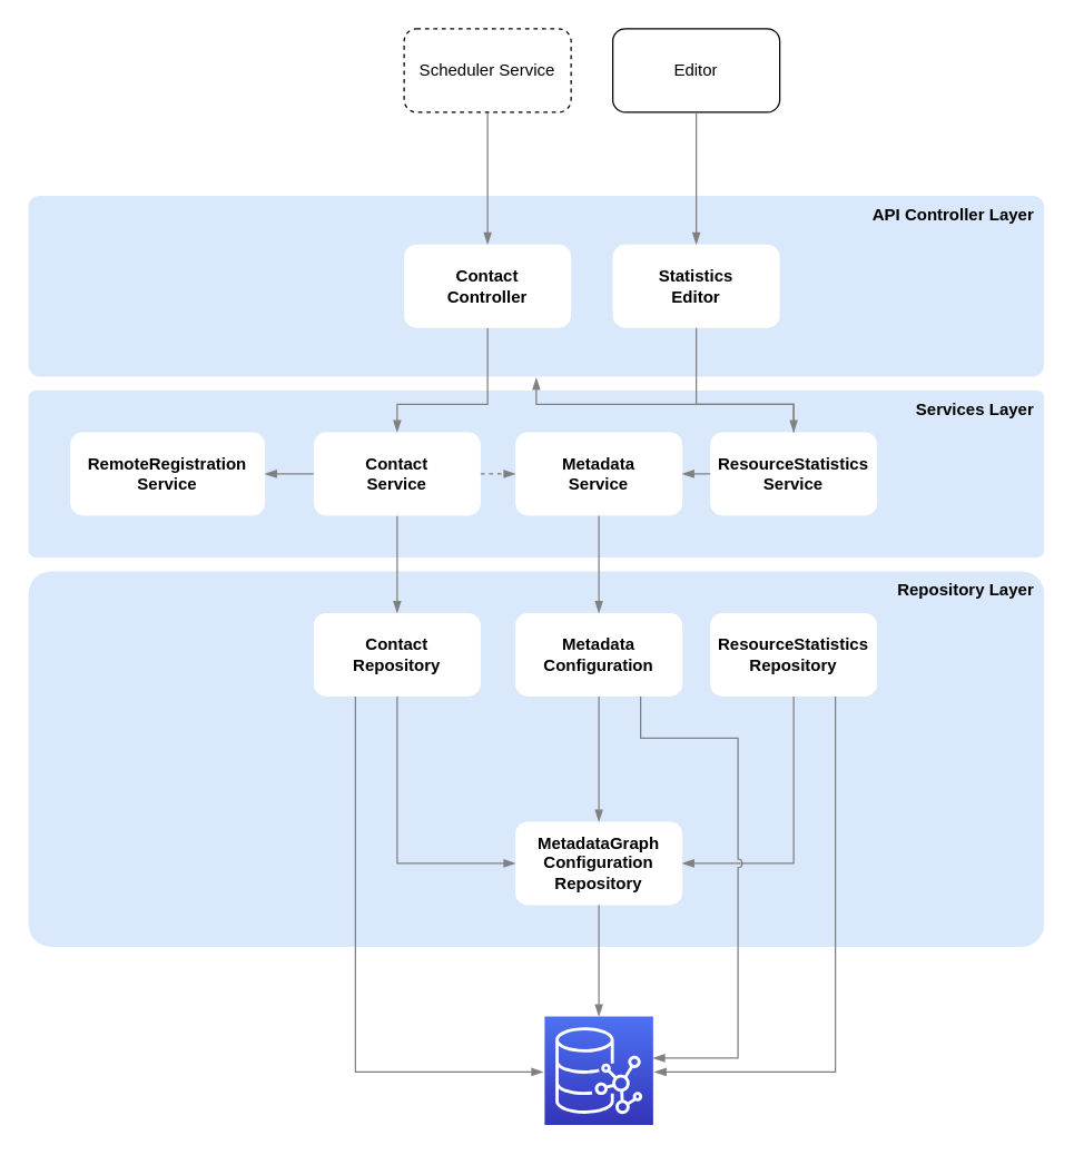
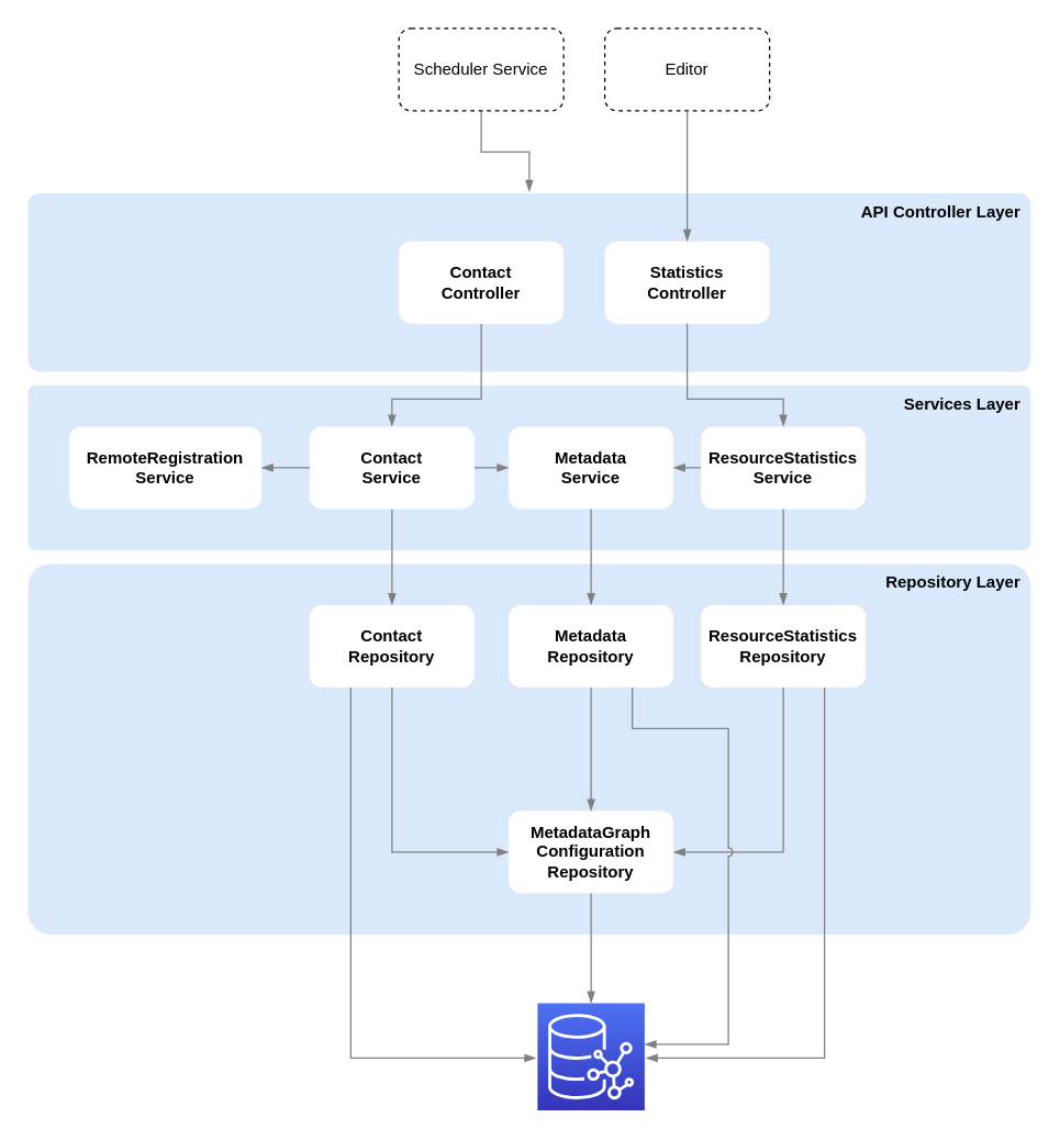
- <mxCell id="14" value="Editor" style="rounded=1;whiteSpace=wrap;html=1;dashed=0;" parent="1" vertex="1"><mxGeometry x="440" y="20" width="120" height="60" as="geometry" /></mxCell>
+ <mxCell id="14" value="Editor" style="rounded=1;whiteSpace=wrap;html=1;dashed=1;" parent="1" vertex="1"><mxGeometry x="440" y="20" width="120" height="60" as="geometry" /></mxCell>
- <mxCell id="15" value="" style="edgeStyle=orthogonalEdgeStyle;rounded=0;orthogonalLoop=1;jettySize=auto;html=1;fontStyle=1;strokeColor=#808080;endArrow=blockThin;endFill=1;jumpStyle=arc;exitX=0.5;exitY=1;exitDx=0;exitDy=0;entryX=0.5;entryY=0;entryDx=0;entryDy=0;" parent="1" source="17" target="19" edge="1"><mxGeometry relative="1" as="geometry"><mxPoint x="310" y="80" as="sourcePoint" /><mxPoint x="310" y="175" as="targetPoint" /></mxGeometry></mxCell>
+ <mxCell id="15" value="" style="edgeStyle=orthogonalEdgeStyle;rounded=0;orthogonalLoop=1;jettySize=auto;html=1;fontStyle=1;strokeColor=#808080;endArrow=blockThin;endFill=1;jumpStyle=arc;exitX=0.5;exitY=1;exitDx=0;exitDy=0;" parent="1" source="17" target="2" edge="1"><mxGeometry relative="1" as="geometry"><mxPoint x="310" y="80" as="sourcePoint" /><mxPoint x="310" y="175" as="targetPoint" /></mxGeometry></mxCell>
- <mxCell id="5" value="Statistics&lt;br&gt;Editor" style="rounded=1;whiteSpace=wrap;html=1;strokeColor=none;fontStyle=1" parent="1" vertex="1"><mxGeometry x="440" y="175" width="120" height="60" as="geometry" /></mxCell>
+ <mxCell id="5" value="Statistics&lt;br&gt;Controller" style="rounded=1;whiteSpace=wrap;html=1;strokeColor=none;fontStyle=1" parent="1" vertex="1"><mxGeometry x="440" y="175" width="120" height="60" as="geometry" /></mxCell>
- <mxCell id="13" value="" style="edgeStyle=orthogonalEdgeStyle;rounded=0;orthogonalLoop=1;jettySize=auto;html=1;fontStyle=1;strokeColor=#808080;endArrow=blockThin;endFill=1;" parent="1" source="8" target="2" edge="1"><mxGeometry relative="1" as="geometry"><mxPoint x="590" y="360" as="sourcePoint" /><mxPoint x="590" y="435" as="targetPoint" /></mxGeometry></mxCell>
+ <mxCell id="13" value="" style="edgeStyle=orthogonalEdgeStyle;rounded=0;orthogonalLoop=1;jettySize=auto;html=1;fontStyle=1;strokeColor=#808080;endArrow=blockThin;endFill=1;" parent="1" source="8" target="11" edge="1"><mxGeometry relative="1" as="geometry"><mxPoint x="590" y="360" as="sourcePoint" /><mxPoint x="590" y="435" as="targetPoint" /></mxGeometry></mxCell>
- <mxCell id="25" value="" style="edgeStyle=orthogonalEdgeStyle;rounded=0;orthogonalLoop=1;jettySize=auto;html=1;entryX=0;entryY=0.5;entryDx=0;entryDy=0;exitX=1;exitY=0.5;exitDx=0;exitDy=0;fontStyle=1;strokeColor=#808080;endFill=1;endArrow=blockThin;dashed=1;" edge="1" parent="1" source="21" target="6"><mxGeometry relative="1" as="geometry"><mxPoint x="235" y="350" as="sourcePoint" /><mxPoint x="200" y="350" as="targetPoint" /></mxGeometry></mxCell>
+ <mxCell id="25" value="" style="edgeStyle=orthogonalEdgeStyle;rounded=0;orthogonalLoop=1;jettySize=auto;html=1;entryX=0;entryY=0.5;entryDx=0;entryDy=0;exitX=1;exitY=0.5;exitDx=0;exitDy=0;fontStyle=1;strokeColor=#808080;endFill=1;endArrow=blockThin;" edge="1" parent="1" source="21" target="6"><mxGeometry relative="1" as="geometry"><mxPoint x="235" y="350" as="sourcePoint" /><mxPoint x="200" y="350" as="targetPoint" /></mxGeometry></mxCell>
- <mxCell id="10" value="Metadata&lt;br&gt;Configuration" style="rounded=1;whiteSpace=wrap;html=1;fontStyle=1;strokeColor=none;" parent="1" vertex="1"><mxGeometry y="440" width="120" height="60" as="geometry" x="370" /></mxCell>
+ <mxCell id="10" value="Metadata&lt;br&gt;Repository" style="rounded=1;whiteSpace=wrap;html=1;fontStyle=1;strokeColor=none;" parent="1" vertex="1"><mxGeometry y="440" width="120" height="60" as="geometry" x="370" /></mxCell>
